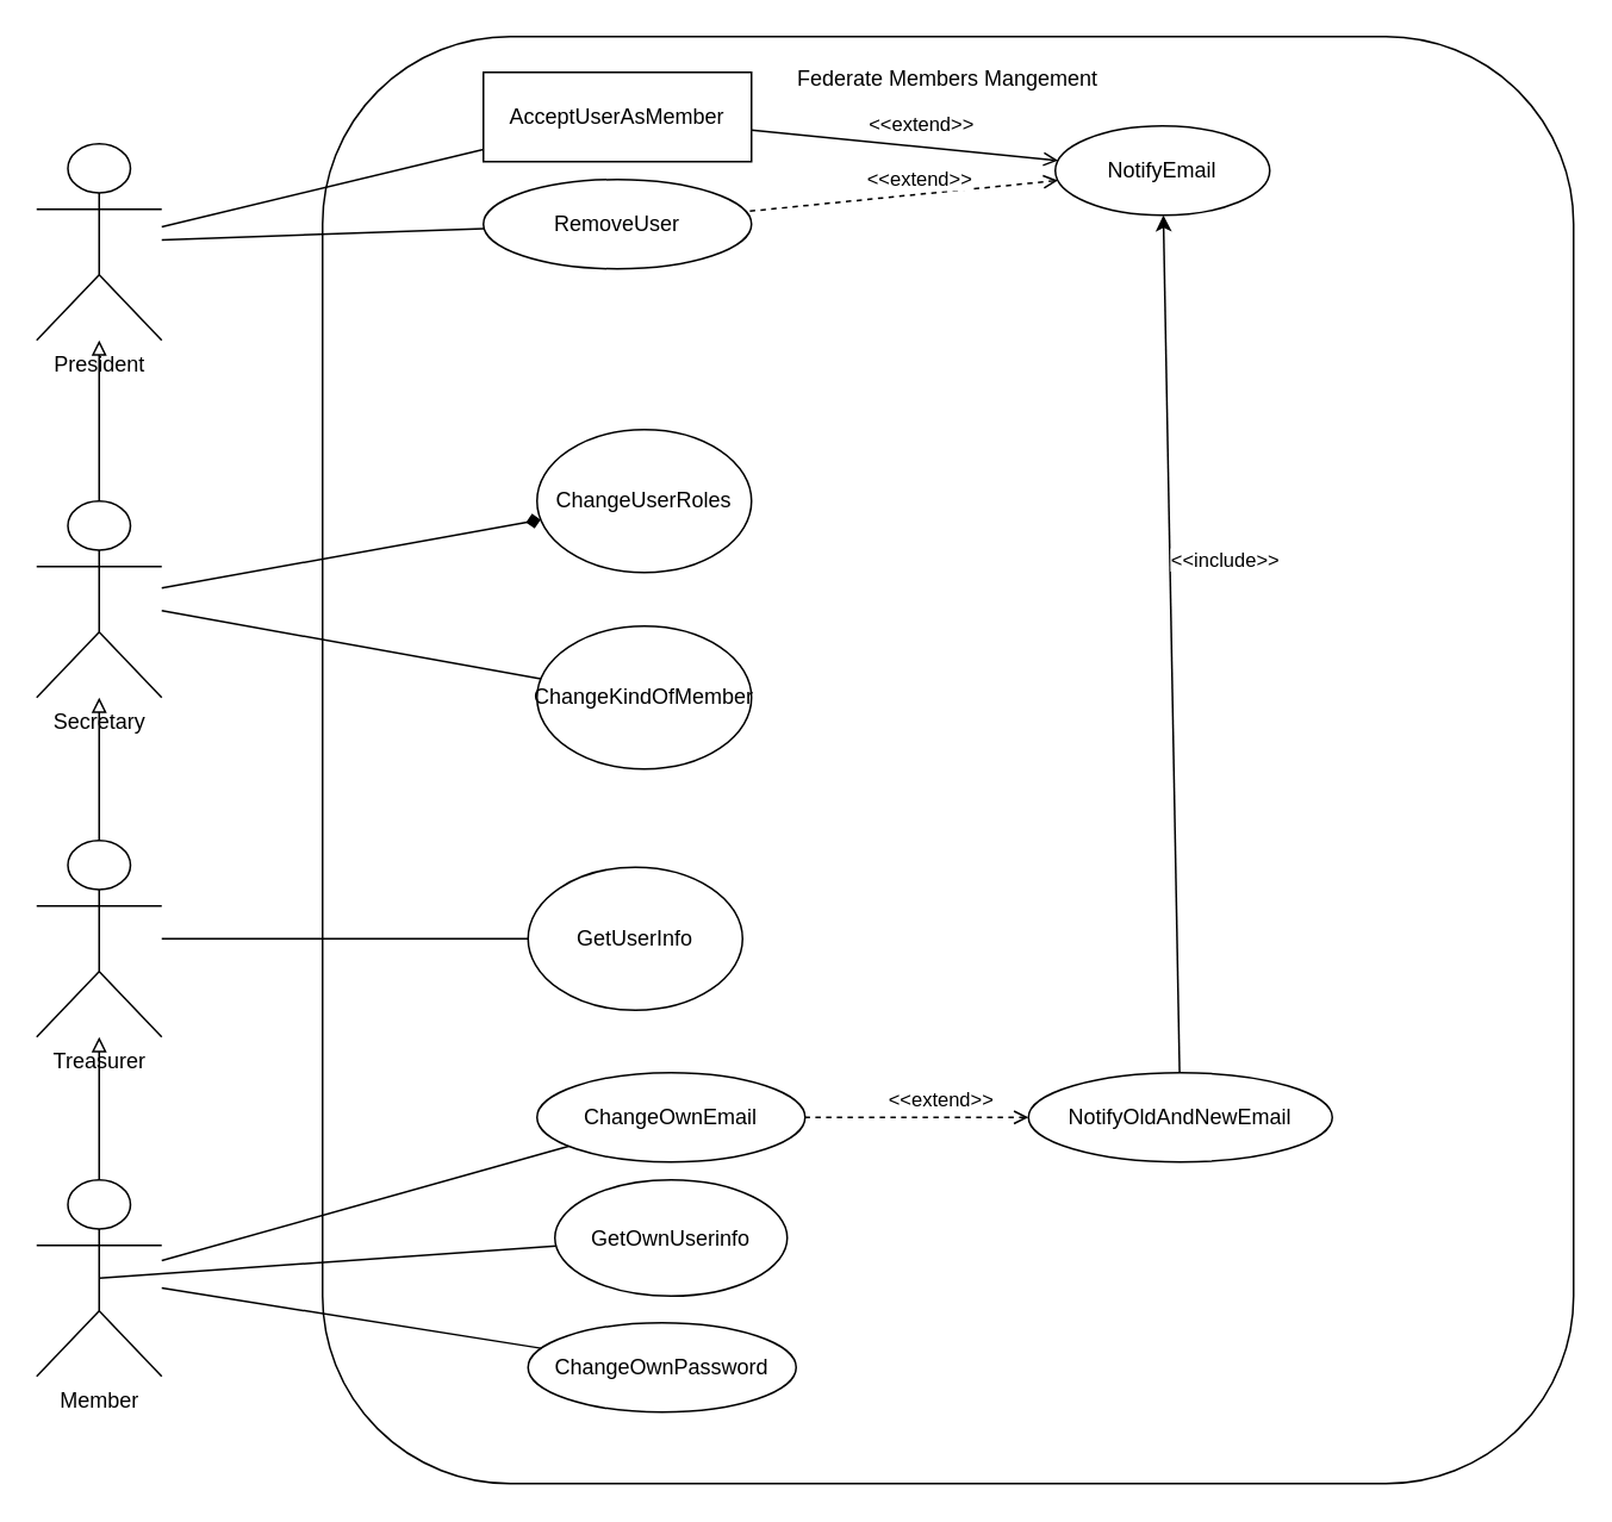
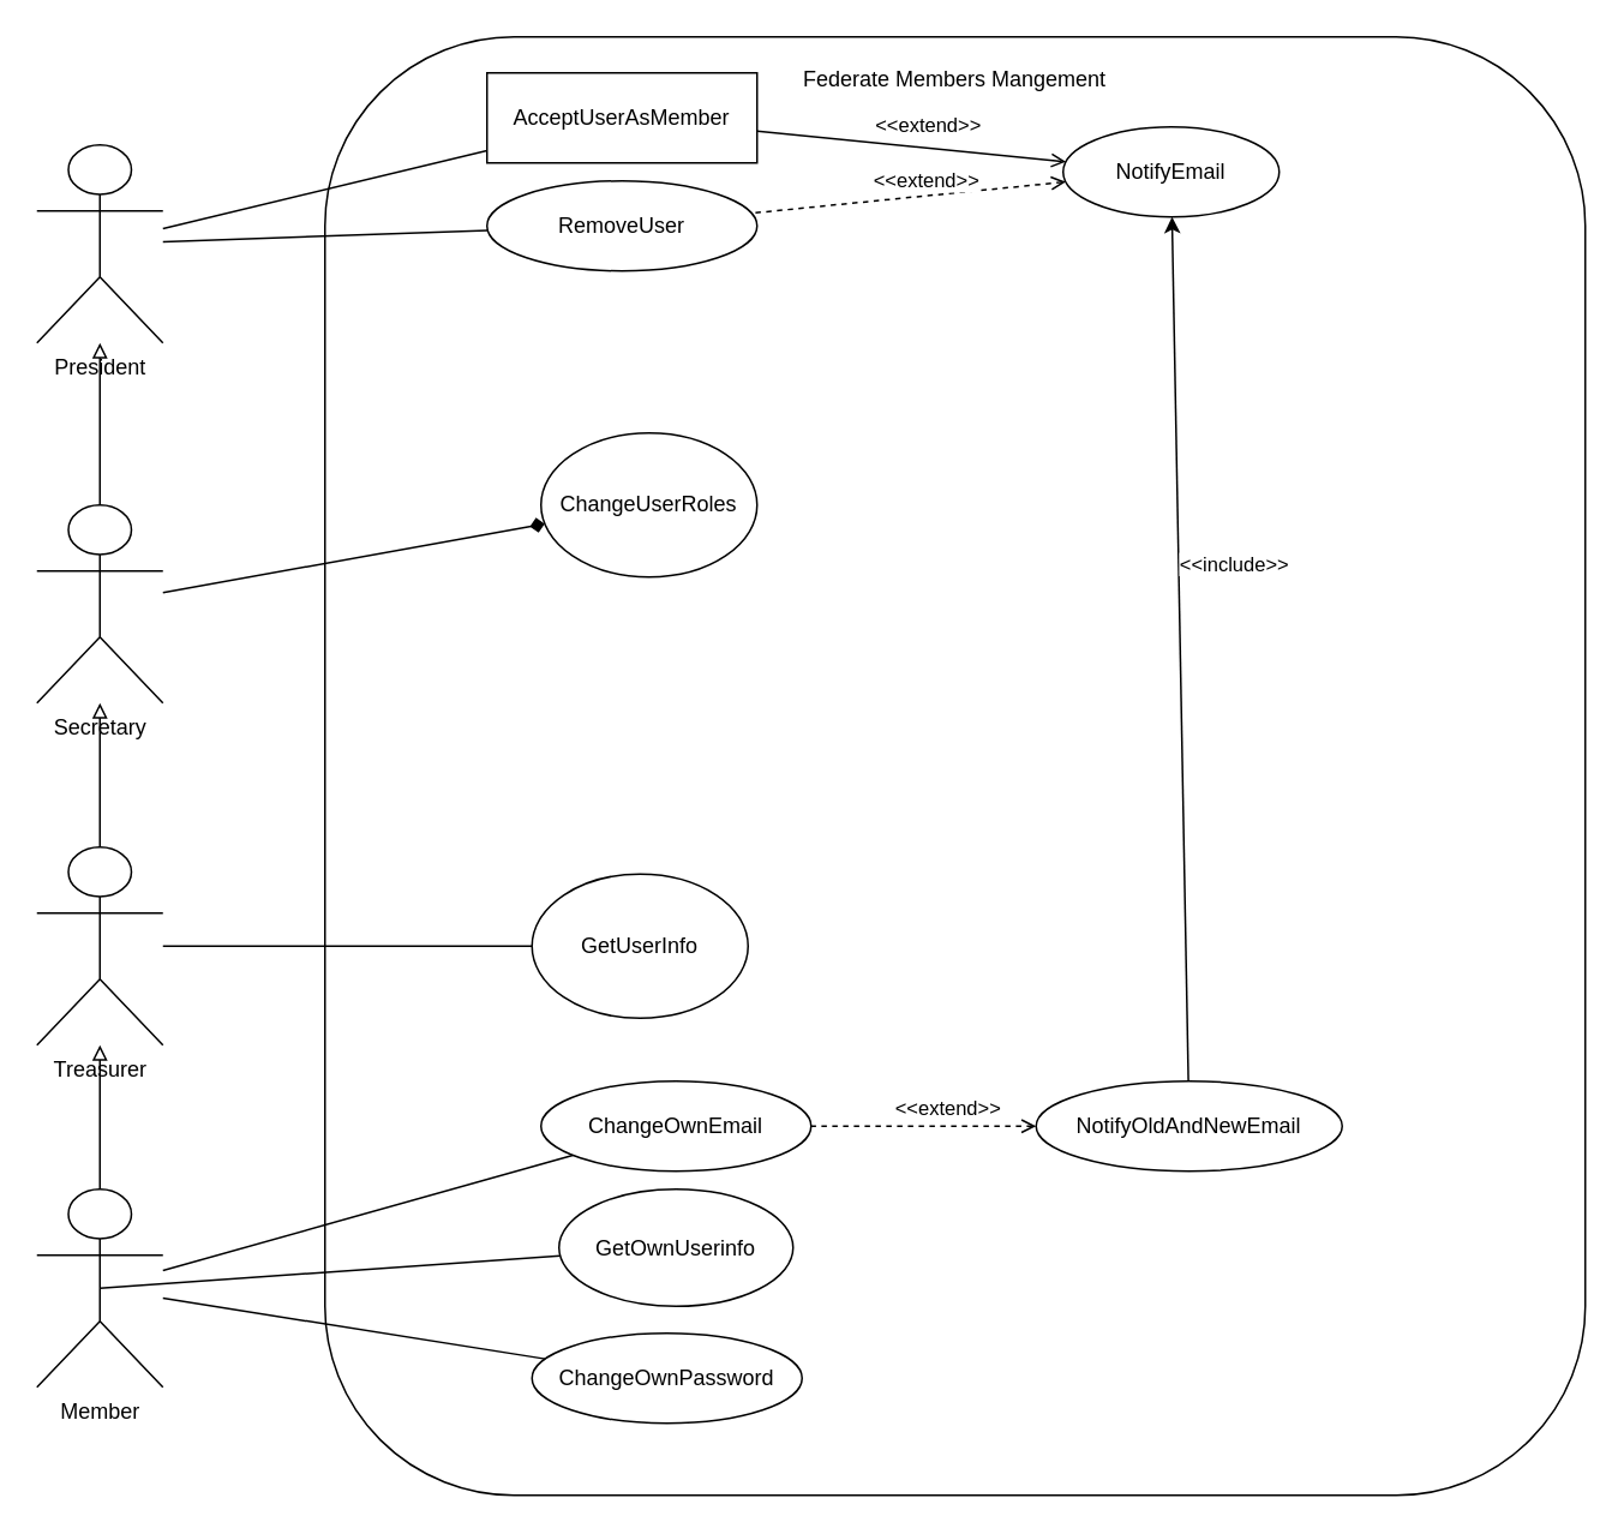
- <mxCell id="22" value="" style="endArrow=none;html=1;rounded=0;" edge="1" parent="1" source="5" target="21"><mxGeometry width="50" height="50" relative="1" as="geometry"><mxPoint x="65" y="345" as="sourcePoint" /><mxPoint x="312" y="300" as="targetPoint" /></mxGeometry></mxCell>
- <mxCell id="21" value="ChangeKindOfMember" style="ellipse;whiteSpace=wrap;html=1;" vertex="1" parent="1"><mxGeometry x="300" y="350" width="120" height="80" as="geometry" /></mxCell>
